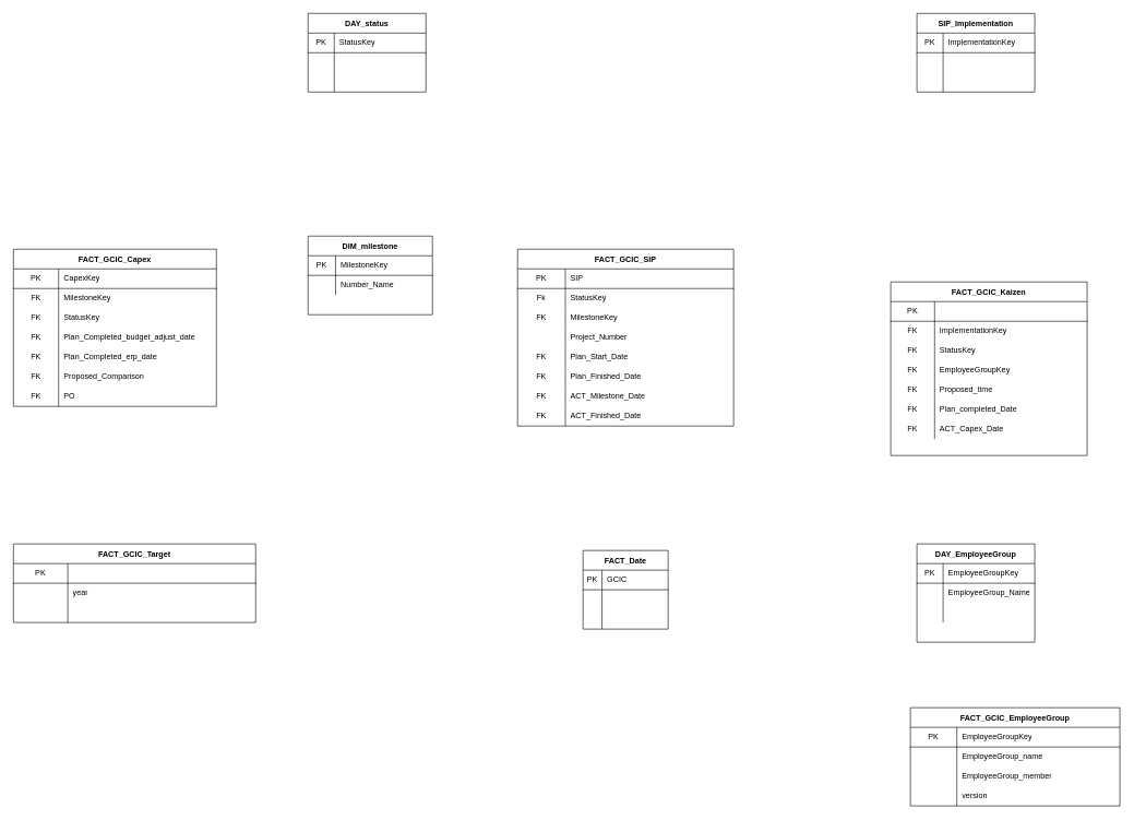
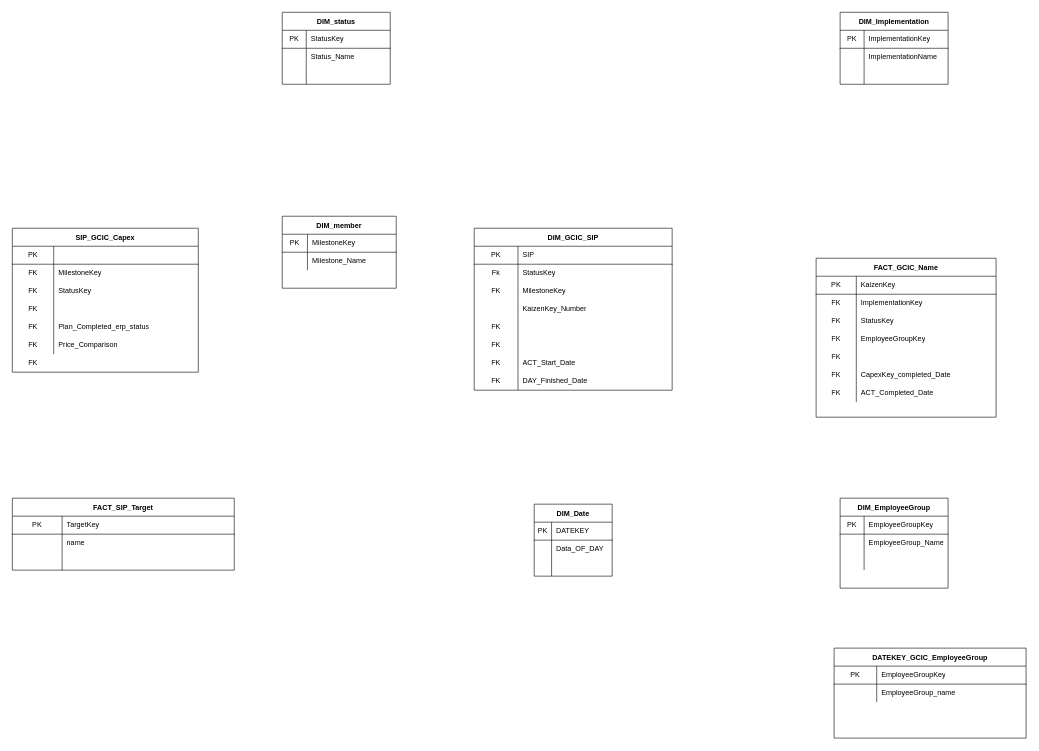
- <mxCell id="47" value="DAY_status" style="shape=table;startSize=30;container=1;collapsible=0;childLayout=tableLayout;fixedRows=1;rowLines=0;fontStyle=1;align=center;pointerEvents=1;" parent="1" vertex="1"><mxGeometry x="470" y="20" width="180" height="120" as="geometry" /></mxCell>
+ <mxCell id="47" value="DIM_status" style="shape=table;startSize=30;container=1;collapsible=0;childLayout=tableLayout;fixedRows=1;rowLines=0;fontStyle=1;align=center;pointerEvents=1;" parent="1" vertex="1"><mxGeometry x="470" y="20" width="180" height="120" as="geometry" /></mxCell>
- <mxCell id="37" value="SIP_Implementation" style="shape=table;startSize=30;container=1;collapsible=0;childLayout=tableLayout;fixedRows=1;rowLines=0;fontStyle=1;align=center;pointerEvents=1;" parent="1" vertex="1"><mxGeometry x="1400" y="20" width="180" height="120" as="geometry" /></mxCell>
+ <mxCell id="37" value="DIM_Implementation" style="shape=table;startSize=30;container=1;collapsible=0;childLayout=tableLayout;fixedRows=1;rowLines=0;fontStyle=1;align=center;pointerEvents=1;" parent="1" vertex="1"><mxGeometry x="1400" y="20" width="180" height="120" as="geometry" /></mxCell>
+ <mxCell id="53" value="Status_Name" style="shape=partialRectangle;html=1;whiteSpace=wrap;connectable=0;fillColor=none;top=0;left=0;bottom=0;right=0;align=left;spacingLeft=6;overflow=hidden;pointerEvents=1;" parent="51" vertex="1"><mxGeometry x="40" width="140" height="30" as="geometry"><mxRectangle width="140" height="30" as="alternateBounds" /></mxGeometry></mxCell>
+ <mxCell id="43" value="ImplementationName" style="shape=partialRectangle;html=1;whiteSpace=wrap;connectable=0;fillColor=none;top=0;left=0;bottom=0;right=0;align=left;spacingLeft=6;overflow=hidden;pointerEvents=1;" parent="41" vertex="1"><mxGeometry x="40" width="140" height="30" as="geometry"><mxRectangle width="140" height="30" as="alternateBounds" /></mxGeometry></mxCell>
- <mxCell id="111" value="DIM_milestone" style="shape=table;startSize=30;container=1;collapsible=0;childLayout=tableLayout;fixedRows=1;rowLines=0;fontStyle=1;align=center;pointerEvents=1;" parent="1" vertex="1"><mxGeometry x="470" y="360" width="190" height="120" as="geometry" /></mxCell>
+ <mxCell id="111" value="DIM_member" style="shape=table;startSize=30;container=1;collapsible=0;childLayout=tableLayout;fixedRows=1;rowLines=0;fontStyle=1;align=center;pointerEvents=1;" parent="1" vertex="1"><mxGeometry x="470" y="360" width="190" height="120" as="geometry" /></mxCell>
- <mxCell id="79" value="FACT_GCIC_Capex" style="shape=table;startSize=30;container=1;collapsible=0;childLayout=tableLayout;fixedRows=1;rowLines=0;fontStyle=1;align=center;pointerEvents=1;" parent="1" vertex="1"><mxGeometry x="20" y="380" width="310" height="240" as="geometry" /></mxCell>
+ <mxCell id="79" value="SIP_GCIC_Capex" style="shape=table;startSize=30;container=1;collapsible=0;childLayout=tableLayout;fixedRows=1;rowLines=0;fontStyle=1;align=center;pointerEvents=1;" parent="1" vertex="1"><mxGeometry x="20" y="380" width="310" height="240" as="geometry" /></mxCell>
- <mxCell id="12" value="FACT_GCIC_SIP" style="shape=table;startSize=30;container=1;collapsible=0;childLayout=tableLayout;fixedRows=1;rowLines=0;fontStyle=1;align=center;pointerEvents=1;" parent="1" vertex="1"><mxGeometry x="790" y="380" width="330" height="270" as="geometry" /></mxCell>
+ <mxCell id="12" value="DIM_GCIC_SIP" style="shape=table;startSize=30;container=1;collapsible=0;childLayout=tableLayout;fixedRows=1;rowLines=0;fontStyle=1;align=center;pointerEvents=1;" parent="1" vertex="1"><mxGeometry x="790" y="380" width="330" height="270" as="geometry" /></mxCell>
- <mxCell id="82" value="CapexKey" style="shape=partialRectangle;html=1;whiteSpace=wrap;connectable=0;fillColor=none;top=0;left=0;bottom=0;right=0;align=left;spacingLeft=6;overflow=hidden;pointerEvents=1;" parent="80" vertex="1"><mxGeometry x="69" width="241" height="30" as="geometry"><mxRectangle width="241" height="30" as="alternateBounds" /></mxGeometry></mxCell>
- <mxCell id="117" value="Number_Name" style="shape=partialRectangle;html=1;whiteSpace=wrap;connectable=0;fillColor=none;top=0;left=0;bottom=0;right=0;align=left;spacingLeft=6;overflow=hidden;pointerEvents=1;" parent="115" vertex="1"><mxGeometry x="42" width="148" height="30" as="geometry"><mxRectangle width="148" height="30" as="alternateBounds" /></mxGeometry></mxCell>
+ <mxCell id="117" value="Milestone_Name" style="shape=partialRectangle;html=1;whiteSpace=wrap;connectable=0;fillColor=none;top=0;left=0;bottom=0;right=0;align=left;spacingLeft=6;overflow=hidden;pointerEvents=1;" parent="115" vertex="1"><mxGeometry x="42" width="148" height="30" as="geometry"><mxRectangle width="148" height="30" as="alternateBounds" /></mxGeometry></mxCell>
- <mxCell id="57" value="FACT_GCIC_Kaizen" style="shape=table;startSize=30;container=1;collapsible=0;childLayout=tableLayout;fixedRows=1;rowLines=0;fontStyle=1;align=center;pointerEvents=1;" parent="1" vertex="1"><mxGeometry x="1360" y="430" width="300" height="265" as="geometry" /></mxCell>
+ <mxCell id="57" value="FACT_GCIC_Name" style="shape=table;startSize=30;container=1;collapsible=0;childLayout=tableLayout;fixedRows=1;rowLines=0;fontStyle=1;align=center;pointerEvents=1;" parent="1" vertex="1"><mxGeometry x="1360" y="430" width="300" height="265" as="geometry" /></mxCell>
+ <mxCell id="60" value="KaizenKey" style="shape=partialRectangle;html=1;whiteSpace=wrap;connectable=0;fillColor=none;top=0;left=0;bottom=0;right=0;align=left;spacingLeft=6;overflow=hidden;pointerEvents=1;" parent="58" vertex="1"><mxGeometry x="67" width="233" height="30" as="geometry"><mxRectangle width="233" height="30" as="alternateBounds" /></mxGeometry></mxCell>
- <mxCell id="91" value="Plan_Completed_budget_adjust_date" style="shape=partialRectangle;html=1;whiteSpace=wrap;connectable=0;fillColor=none;top=0;left=0;bottom=0;right=0;align=left;spacingLeft=6;overflow=hidden;pointerEvents=1;" vertex="1" parent="89"><mxGeometry x="69" width="241" height="30" as="geometry"><mxRectangle width="241" height="30" as="alternateBounds" /></mxGeometry></mxCell>
- <mxCell id="24" value="Project_Number" style="shape=partialRectangle;html=1;whiteSpace=wrap;connectable=0;fillColor=none;top=0;left=0;bottom=0;right=0;align=left;spacingLeft=6;overflow=hidden;pointerEvents=1;" vertex="1" parent="22"><mxGeometry x="73" width="257" height="30" as="geometry"><mxRectangle width="257" height="30" as="alternateBounds" /></mxGeometry></mxCell>
+ <mxCell id="24" value="KaizenKey_Number" style="shape=partialRectangle;html=1;whiteSpace=wrap;connectable=0;fillColor=none;top=0;left=0;bottom=0;right=0;align=left;spacingLeft=6;overflow=hidden;pointerEvents=1;" vertex="1" parent="22"><mxGeometry x="73" width="257" height="30" as="geometry"><mxRectangle width="257" height="30" as="alternateBounds" /></mxGeometry></mxCell>
- <mxCell id="94" value="Plan_Completed_erp_date" style="shape=partialRectangle;html=1;whiteSpace=wrap;connectable=0;fillColor=none;top=0;left=0;bottom=0;right=0;align=left;spacingLeft=6;overflow=hidden;pointerEvents=1;" vertex="1" parent="92"><mxGeometry x="69" width="241" height="30" as="geometry"><mxRectangle width="241" height="30" as="alternateBounds" /></mxGeometry></mxCell>
+ <mxCell id="94" value="Plan_Completed_erp_status" style="shape=partialRectangle;html=1;whiteSpace=wrap;connectable=0;fillColor=none;top=0;left=0;bottom=0;right=0;align=left;spacingLeft=6;overflow=hidden;pointerEvents=1;" vertex="1" parent="92"><mxGeometry x="69" width="241" height="30" as="geometry"><mxRectangle width="241" height="30" as="alternateBounds" /></mxGeometry></mxCell>
- <mxCell id="27" value="Plan_Start_Date" style="shape=partialRectangle;html=1;whiteSpace=wrap;connectable=0;fillColor=none;top=0;left=0;bottom=0;right=0;align=left;spacingLeft=6;overflow=hidden;pointerEvents=1;" vertex="1" parent="25"><mxGeometry x="73" width="257" height="30" as="geometry"><mxRectangle width="257" height="30" as="alternateBounds" /></mxGeometry></mxCell>
- <mxCell id="97" value="Proposed_Comparison" style="shape=partialRectangle;html=1;whiteSpace=wrap;connectable=0;fillColor=none;top=0;left=0;bottom=0;right=0;align=left;spacingLeft=6;overflow=hidden;pointerEvents=1;" vertex="1" parent="95"><mxGeometry x="69" width="241" height="30" as="geometry"><mxRectangle width="241" height="30" as="alternateBounds" /></mxGeometry></mxCell>
+ <mxCell id="97" value="Price_Comparison" style="shape=partialRectangle;html=1;whiteSpace=wrap;connectable=0;fillColor=none;top=0;left=0;bottom=0;right=0;align=left;spacingLeft=6;overflow=hidden;pointerEvents=1;" vertex="1" parent="95"><mxGeometry x="69" width="241" height="30" as="geometry"><mxRectangle width="241" height="30" as="alternateBounds" /></mxGeometry></mxCell>
- <mxCell id="30" value="Plan_Finished_Date" style="shape=partialRectangle;html=1;whiteSpace=wrap;connectable=0;fillColor=none;top=0;left=0;bottom=0;right=0;align=left;spacingLeft=6;overflow=hidden;pointerEvents=1;" parent="28" vertex="1"><mxGeometry x="73" width="257" height="30" as="geometry"><mxRectangle width="257" height="30" as="alternateBounds" /></mxGeometry></mxCell>
- <mxCell id="72" value="Proposed_time" style="shape=partialRectangle;html=1;whiteSpace=wrap;connectable=0;fillColor=none;top=0;left=0;bottom=0;right=0;align=left;spacingLeft=6;overflow=hidden;pointerEvents=1;" vertex="1" parent="70"><mxGeometry x="67" width="233" height="30" as="geometry"><mxRectangle width="233" height="30" as="alternateBounds" /></mxGeometry></mxCell>
- <mxCell id="100" value="PO" style="shape=partialRectangle;html=1;whiteSpace=wrap;connectable=0;fillColor=none;top=0;left=0;bottom=0;right=0;align=left;spacingLeft=6;overflow=hidden;pointerEvents=1;" vertex="1" parent="98"><mxGeometry x="69" width="241" height="30" as="geometry"><mxRectangle width="241" height="30" as="alternateBounds" /></mxGeometry></mxCell>
- <mxCell id="33" value="ACT_Milestone_Date" style="shape=partialRectangle;html=1;whiteSpace=wrap;connectable=0;fillColor=none;top=0;left=0;bottom=0;right=0;align=left;spacingLeft=6;overflow=hidden;pointerEvents=1;" parent="31" vertex="1"><mxGeometry x="73" width="257" height="30" as="geometry"><mxRectangle width="257" height="30" as="alternateBounds" /></mxGeometry></mxCell>
+ <mxCell id="33" value="ACT_Start_Date" style="shape=partialRectangle;html=1;whiteSpace=wrap;connectable=0;fillColor=none;top=0;left=0;bottom=0;right=0;align=left;spacingLeft=6;overflow=hidden;pointerEvents=1;" parent="31" vertex="1"><mxGeometry x="73" width="257" height="30" as="geometry"><mxRectangle width="257" height="30" as="alternateBounds" /></mxGeometry></mxCell>
- <mxCell id="75" value="Plan_completed_Date" style="shape=partialRectangle;html=1;whiteSpace=wrap;connectable=0;fillColor=none;top=0;left=0;bottom=0;right=0;align=left;spacingLeft=6;overflow=hidden;pointerEvents=1;" vertex="1" parent="73"><mxGeometry x="67" width="233" height="30" as="geometry"><mxRectangle width="233" height="30" as="alternateBounds" /></mxGeometry></mxCell>
+ <mxCell id="75" value="CapexKey_completed_Date" style="shape=partialRectangle;html=1;whiteSpace=wrap;connectable=0;fillColor=none;top=0;left=0;bottom=0;right=0;align=left;spacingLeft=6;overflow=hidden;pointerEvents=1;" vertex="1" parent="73"><mxGeometry x="67" width="233" height="30" as="geometry"><mxRectangle width="233" height="30" as="alternateBounds" /></mxGeometry></mxCell>
- <mxCell id="36" value="ACT_Finished_Date" style="shape=partialRectangle;html=1;whiteSpace=wrap;connectable=0;fillColor=none;top=0;left=0;bottom=0;right=0;align=left;spacingLeft=6;overflow=hidden;pointerEvents=1;" vertex="1" parent="34"><mxGeometry x="73" width="257" height="30" as="geometry"><mxRectangle width="257" height="30" as="alternateBounds" /></mxGeometry></mxCell>
+ <mxCell id="36" value="DAY_Finished_Date" style="shape=partialRectangle;html=1;whiteSpace=wrap;connectable=0;fillColor=none;top=0;left=0;bottom=0;right=0;align=left;spacingLeft=6;overflow=hidden;pointerEvents=1;" vertex="1" parent="34"><mxGeometry x="73" width="257" height="30" as="geometry"><mxRectangle width="257" height="30" as="alternateBounds" /></mxGeometry></mxCell>
- <mxCell id="78" value="ACT_Capex_Date" style="shape=partialRectangle;html=1;whiteSpace=wrap;connectable=0;fillColor=none;top=0;left=0;bottom=0;right=0;align=left;spacingLeft=6;overflow=hidden;pointerEvents=1;" vertex="1" parent="76"><mxGeometry x="67" width="233" height="30" as="geometry"><mxRectangle width="233" height="30" as="alternateBounds" /></mxGeometry></mxCell>
+ <mxCell id="78" value="ACT_Completed_Date" style="shape=partialRectangle;html=1;whiteSpace=wrap;connectable=0;fillColor=none;top=0;left=0;bottom=0;right=0;align=left;spacingLeft=6;overflow=hidden;pointerEvents=1;" vertex="1" parent="76"><mxGeometry x="67" width="233" height="30" as="geometry"><mxRectangle width="233" height="30" as="alternateBounds" /></mxGeometry></mxCell>
- <mxCell id="101" value="FACT_GCIC_Target" style="shape=table;startSize=30;container=1;collapsible=0;childLayout=tableLayout;fixedRows=1;rowLines=0;fontStyle=1;align=center;pointerEvents=1;" parent="1" vertex="1"><mxGeometry x="20" y="830" width="370" height="120" as="geometry" /></mxCell>
+ <mxCell id="101" value="FACT_SIP_Target" style="shape=table;startSize=30;container=1;collapsible=0;childLayout=tableLayout;fixedRows=1;rowLines=0;fontStyle=1;align=center;pointerEvents=1;" parent="1" vertex="1"><mxGeometry x="20" y="830" width="370" height="120" as="geometry" /></mxCell>
- <mxCell id="2" value="DAY_EmployeeGroup" style="shape=table;startSize=30;container=1;collapsible=0;childLayout=tableLayout;fixedRows=1;rowLines=0;fontStyle=1;align=center;pointerEvents=1;" parent="1" vertex="1"><mxGeometry x="1400" y="830" width="180" height="150" as="geometry" /></mxCell>
+ <mxCell id="2" value="DIM_EmployeeGroup" style="shape=table;startSize=30;container=1;collapsible=0;childLayout=tableLayout;fixedRows=1;rowLines=0;fontStyle=1;align=center;pointerEvents=1;" parent="1" vertex="1"><mxGeometry x="1400" y="830" width="180" height="150" as="geometry" /></mxCell>
- <mxCell id="131" value="FACT_Date" style="shape=table;startSize=30;container=1;collapsible=0;childLayout=tableLayout;fixedRows=1;rowLines=0;fontStyle=1;align=center;pointerEvents=1;" vertex="1" parent="1"><mxGeometry x="890" y="840" width="130" height="120" as="geometry" /></mxCell>
+ <mxCell id="131" value="DIM_Date" style="shape=table;startSize=30;container=1;collapsible=0;childLayout=tableLayout;fixedRows=1;rowLines=0;fontStyle=1;align=center;pointerEvents=1;" vertex="1" parent="1"><mxGeometry x="890" y="840" width="130" height="120" as="geometry" /></mxCell>
+ <mxCell id="104" value="TargetKey" style="shape=partialRectangle;html=1;whiteSpace=wrap;connectable=0;fillColor=none;top=0;left=0;bottom=0;right=0;align=left;spacingLeft=6;overflow=hidden;pointerEvents=1;" parent="102" vertex="1"><mxGeometry x="83" width="287" height="30" as="geometry"><mxRectangle width="287" height="30" as="alternateBounds" /></mxGeometry></mxCell>
- <mxCell id="134" value="GCIC" style="shape=partialRectangle;html=1;whiteSpace=wrap;connectable=0;fillColor=none;top=0;left=0;bottom=0;right=0;align=left;spacingLeft=6;overflow=hidden;pointerEvents=1;" vertex="1" parent="132"><mxGeometry x="29" width="101" height="30" as="geometry"><mxRectangle width="101" height="30" as="alternateBounds" /></mxGeometry></mxCell>
+ <mxCell id="134" value="DATEKEY" style="shape=partialRectangle;html=1;whiteSpace=wrap;connectable=0;fillColor=none;top=0;left=0;bottom=0;right=0;align=left;spacingLeft=6;overflow=hidden;pointerEvents=1;" vertex="1" parent="132"><mxGeometry x="29" width="101" height="30" as="geometry"><mxRectangle width="101" height="30" as="alternateBounds" /></mxGeometry></mxCell>
- <mxCell id="107" value="year" style="shape=partialRectangle;html=1;whiteSpace=wrap;connectable=0;fillColor=none;top=0;left=0;bottom=0;right=0;align=left;spacingLeft=6;overflow=hidden;pointerEvents=1;" parent="105" vertex="1"><mxGeometry x="83" width="287" height="30" as="geometry"><mxRectangle width="287" height="30" as="alternateBounds" /></mxGeometry></mxCell>
+ <mxCell id="107" value="name" style="shape=partialRectangle;html=1;whiteSpace=wrap;connectable=0;fillColor=none;top=0;left=0;bottom=0;right=0;align=left;spacingLeft=6;overflow=hidden;pointerEvents=1;" parent="105" vertex="1"><mxGeometry x="83" width="287" height="30" as="geometry"><mxRectangle width="287" height="30" as="alternateBounds" /></mxGeometry></mxCell>
+ <mxCell id="137" value="Data_OF_DAY" style="shape=partialRectangle;html=1;whiteSpace=wrap;connectable=0;fillColor=none;top=0;left=0;bottom=0;right=0;align=left;spacingLeft=6;overflow=hidden;pointerEvents=1;" vertex="1" parent="135"><mxGeometry x="29" width="101" height="30" as="geometry"><mxRectangle width="101" height="30" as="alternateBounds" /></mxGeometry></mxCell>
- <mxCell id="118" value="FACT_GCIC_EmployeeGroup" style="shape=table;startSize=30;container=1;collapsible=0;childLayout=tableLayout;fixedRows=1;rowLines=0;fontStyle=1;align=center;pointerEvents=1;" vertex="1" parent="1"><mxGeometry x="1390" y="1080" width="320" height="150" as="geometry" /></mxCell>
+ <mxCell id="118" value="DATEKEY_GCIC_EmployeeGroup" style="shape=table;startSize=30;container=1;collapsible=0;childLayout=tableLayout;fixedRows=1;rowLines=0;fontStyle=1;align=center;pointerEvents=1;" vertex="1" parent="1"><mxGeometry x="1390" y="1080" width="320" height="150" as="geometry" /></mxCell>
- <mxCell id="127" value="EmployeeGroup_member" style="shape=partialRectangle;html=1;whiteSpace=wrap;connectable=0;fillColor=none;top=0;left=0;bottom=0;right=0;align=left;spacingLeft=6;overflow=hidden;pointerEvents=1;" vertex="1" parent="125"><mxGeometry x="71" width="249" height="30" as="geometry"><mxRectangle width="249" height="30" as="alternateBounds" /></mxGeometry></mxCell>
- <mxCell id="130" value="version" style="shape=partialRectangle;html=1;whiteSpace=wrap;connectable=0;fillColor=none;top=0;left=0;bottom=0;right=0;align=left;spacingLeft=6;overflow=hidden;pointerEvents=1;" vertex="1" parent="128"><mxGeometry x="71" width="249" height="30" as="geometry"><mxRectangle width="249" height="30" as="alternateBounds" /></mxGeometry></mxCell>
